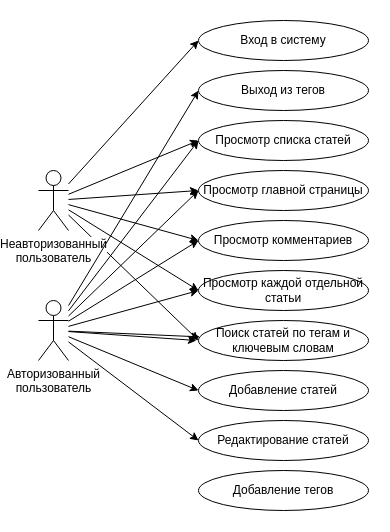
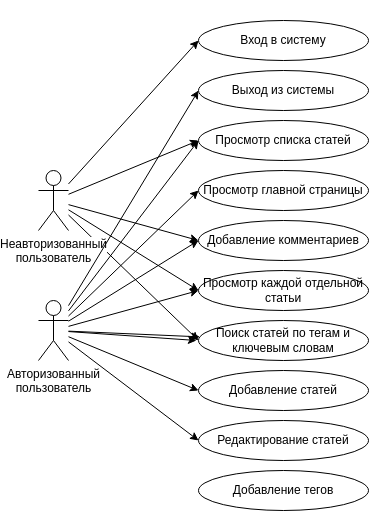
- <mxCell id="20" value="Выход из тегов" style="ellipse;whiteSpace=wrap;html=1;" vertex="1" parent="1"><mxGeometry x="180" y="70" width="170" height="40" as="geometry" /></mxCell>
+ <mxCell id="20" value="Выход из системы" style="ellipse;whiteSpace=wrap;html=1;" vertex="1" parent="1"><mxGeometry x="180" y="70" width="170" height="40" as="geometry" /></mxCell>
- <mxCell id="4" style="edgeStyle=none;rounded=0;orthogonalLoop=1;jettySize=auto;html=1;entryX=0;entryY=0.5;entryDx=0;entryDy=0;" edge="1" parent="1" source="8" target="22"><mxGeometry relative="1" as="geometry" /></mxCell>
- <mxCell id="23" value="Просмотр комментариев" style="ellipse;whiteSpace=wrap;html=1;" vertex="1" parent="1"><mxGeometry x="180" y="220" width="170" height="40" as="geometry" /></mxCell>
+ <mxCell id="23" value="Добавление комментариев" style="ellipse;whiteSpace=wrap;html=1;" vertex="1" parent="1"><mxGeometry x="180" y="220" width="170" height="40" as="geometry" /></mxCell>
